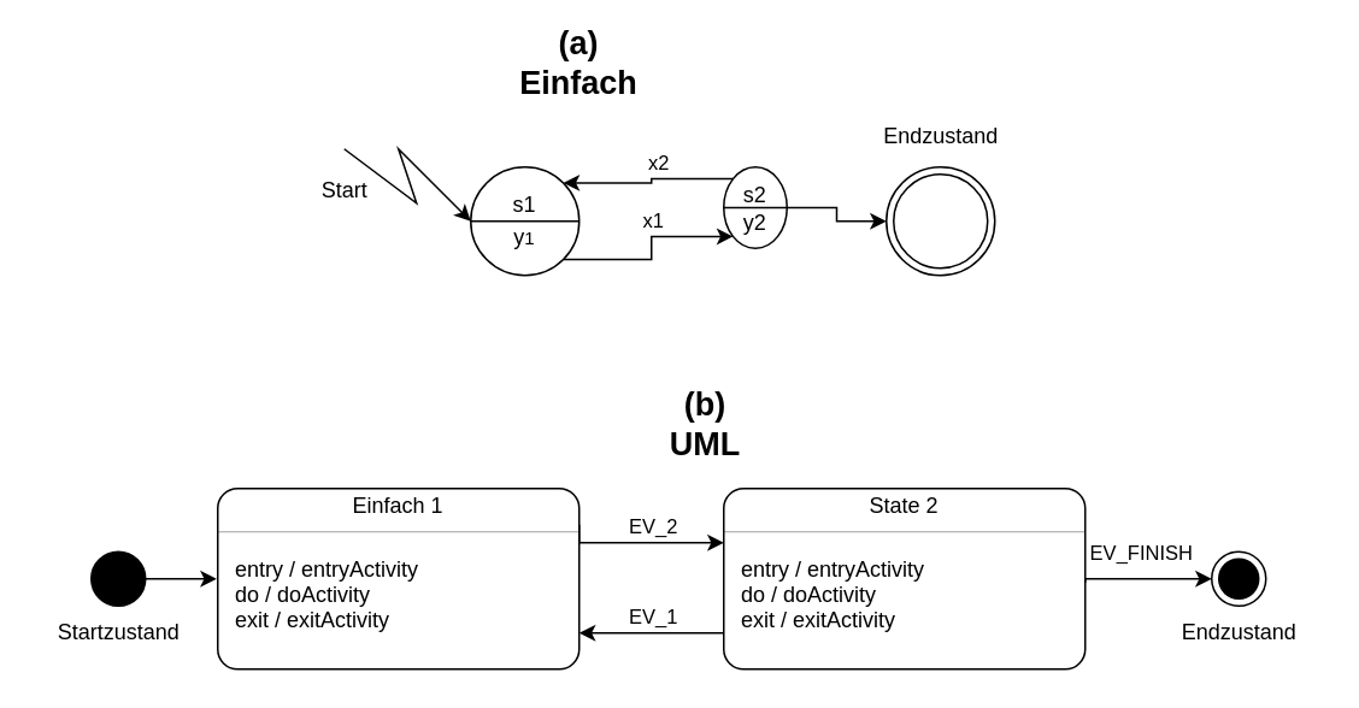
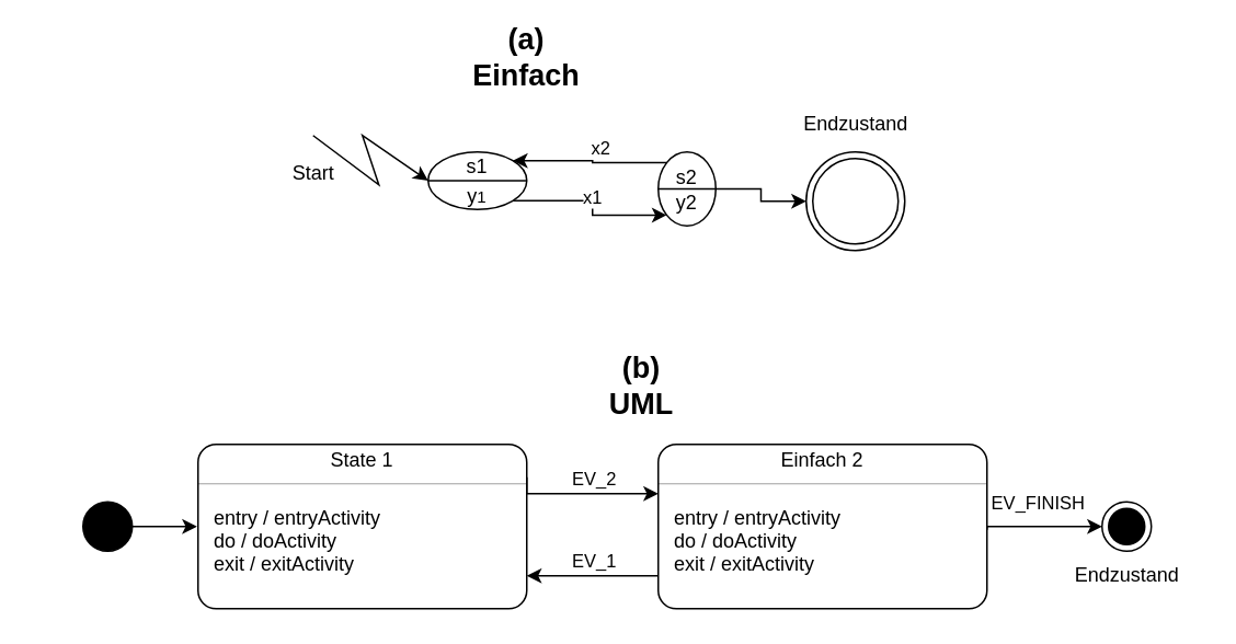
- <mxCell id="27" value="&lt;div&gt;s1&lt;/div&gt;&lt;sub&gt;&lt;span style=&quot;font-size: 12px;&quot;&gt;y&lt;/span&gt;1&lt;/sub&gt;" style="shape=ellipse;html=1;dashed=0;whiteSpace=wrap;aspect=fixed;perimeter=ellipsePerimeter;" vertex="1" parent="1"><mxGeometry x="260" y="92" width="60" height="60" as="geometry" /></mxCell>
+ <mxCell id="27" value="&lt;div&gt;s1&lt;/div&gt;&lt;sub&gt;&lt;span style=&quot;font-size: 12px;&quot;&gt;y&lt;/span&gt;1&lt;/sub&gt;" style="shape=ellipse;html=1;dashed=0;whiteSpace=wrap;aspect=fixed;perimeter=ellipsePerimeter;" vertex="1" parent="1"><mxGeometry x="260" y="92" width="60" height="35" as="geometry" /></mxCell>
- <mxCell id="14" value="Einfach 1" style="html=1;align=center;spacing=0;verticalAlign=middle;strokeColor=none;fillColor=none;whiteSpace=wrap;" vertex="1" parent="13"><mxGeometry width="200" height="20" as="geometry" /></mxCell>
+ <mxCell id="14" value="State 1" style="html=1;align=center;spacing=0;verticalAlign=middle;strokeColor=none;fillColor=none;whiteSpace=wrap;" vertex="1" parent="13"><mxGeometry width="200" height="20" as="geometry" /></mxCell>
- <mxCell id="6" value="State 2" style="html=1;align=center;spacing=0;verticalAlign=middle;strokeColor=none;fillColor=none;whiteSpace=wrap;" vertex="1" parent="5"><mxGeometry width="200" height="20" as="geometry" /></mxCell>
+ <mxCell id="6" value="Einfach 2" style="html=1;align=center;spacing=0;verticalAlign=middle;strokeColor=none;fillColor=none;whiteSpace=wrap;" vertex="1" parent="5"><mxGeometry width="200" height="20" as="geometry" /></mxCell>
- <mxCell id="32" value="Startzustand" style="text;html=1;align=center;verticalAlign=middle;resizable=0;points=[];autosize=1;strokeColor=none;fillColor=none;" vertex="1" parent="1"><mxGeometry x="20" y="335" width="90" height="30" as="geometry" /></mxCell>
